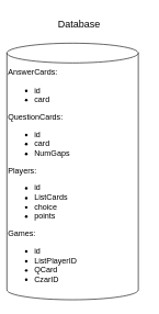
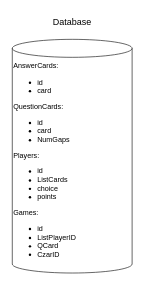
- <mxCell id="2" value="AnswerCards:&lt;br&gt;&lt;ul&gt;&lt;li&gt;id&lt;/li&gt;&lt;li&gt;card&lt;/li&gt;&lt;/ul&gt;&lt;div&gt;QuestionCards:&lt;/div&gt;&lt;div&gt;&lt;ul&gt;&lt;li&gt;id&lt;/li&gt;&lt;li&gt;card&lt;/li&gt;&lt;li&gt;NumGaps&lt;/li&gt;&lt;/ul&gt;&lt;div&gt;Players:&lt;/div&gt;&lt;/div&gt;&lt;div&gt;&lt;ul&gt;&lt;li&gt;id&lt;/li&gt;&lt;li&gt;ListCards&lt;/li&gt;&lt;li&gt;choice&lt;/li&gt;&lt;li&gt;points&lt;/li&gt;&lt;/ul&gt;&lt;div&gt;Games:&lt;/div&gt;&lt;/div&gt;&lt;div&gt;&lt;ul&gt;&lt;li&gt;id&lt;/li&gt;&lt;li&gt;ListPlayerID&lt;/li&gt;&lt;li&gt;QCard&lt;/li&gt;&lt;li&gt;CzarID&lt;/li&gt;&lt;/ul&gt;&lt;/div&gt;" style="shape=cylinder3;whiteSpace=wrap;html=1;boundedLbl=1;backgroundOutline=1;size=15;align=left;" vertex="1" parent="1"><mxGeometry x="10" y="65" width="200" height="390" as="geometry" /></mxCell>
+ <mxCell id="2" value="AnswerCards:&lt;br&gt;&lt;ul&gt;&lt;li&gt;id&lt;/li&gt;&lt;li&gt;card&lt;/li&gt;&lt;/ul&gt;&lt;div&gt;QuestionCards:&lt;/div&gt;&lt;div&gt;&lt;ul&gt;&lt;li&gt;id&lt;/li&gt;&lt;li&gt;card&lt;/li&gt;&lt;li&gt;NumGaps&lt;/li&gt;&lt;/ul&gt;&lt;div&gt;Players:&lt;/div&gt;&lt;/div&gt;&lt;div&gt;&lt;ul&gt;&lt;li&gt;id&lt;/li&gt;&lt;li&gt;ListCards&lt;/li&gt;&lt;li&gt;choice&lt;/li&gt;&lt;li&gt;points&lt;/li&gt;&lt;/ul&gt;&lt;div&gt;Games:&lt;/div&gt;&lt;/div&gt;&lt;div&gt;&lt;ul&gt;&lt;li&gt;id&lt;/li&gt;&lt;li&gt;ListPlayerID&lt;/li&gt;&lt;li&gt;QCard&lt;/li&gt;&lt;li&gt;CzarID&lt;/li&gt;&lt;/ul&gt;&lt;/div&gt;" style="shape=cylinder3;whiteSpace=wrap;html=1;boundedLbl=1;backgroundOutline=1;size=15;align=left;" vertex="1" parent="1"><mxGeometry x="20" y="65" width="200" height="390" as="geometry" /></mxCell>
